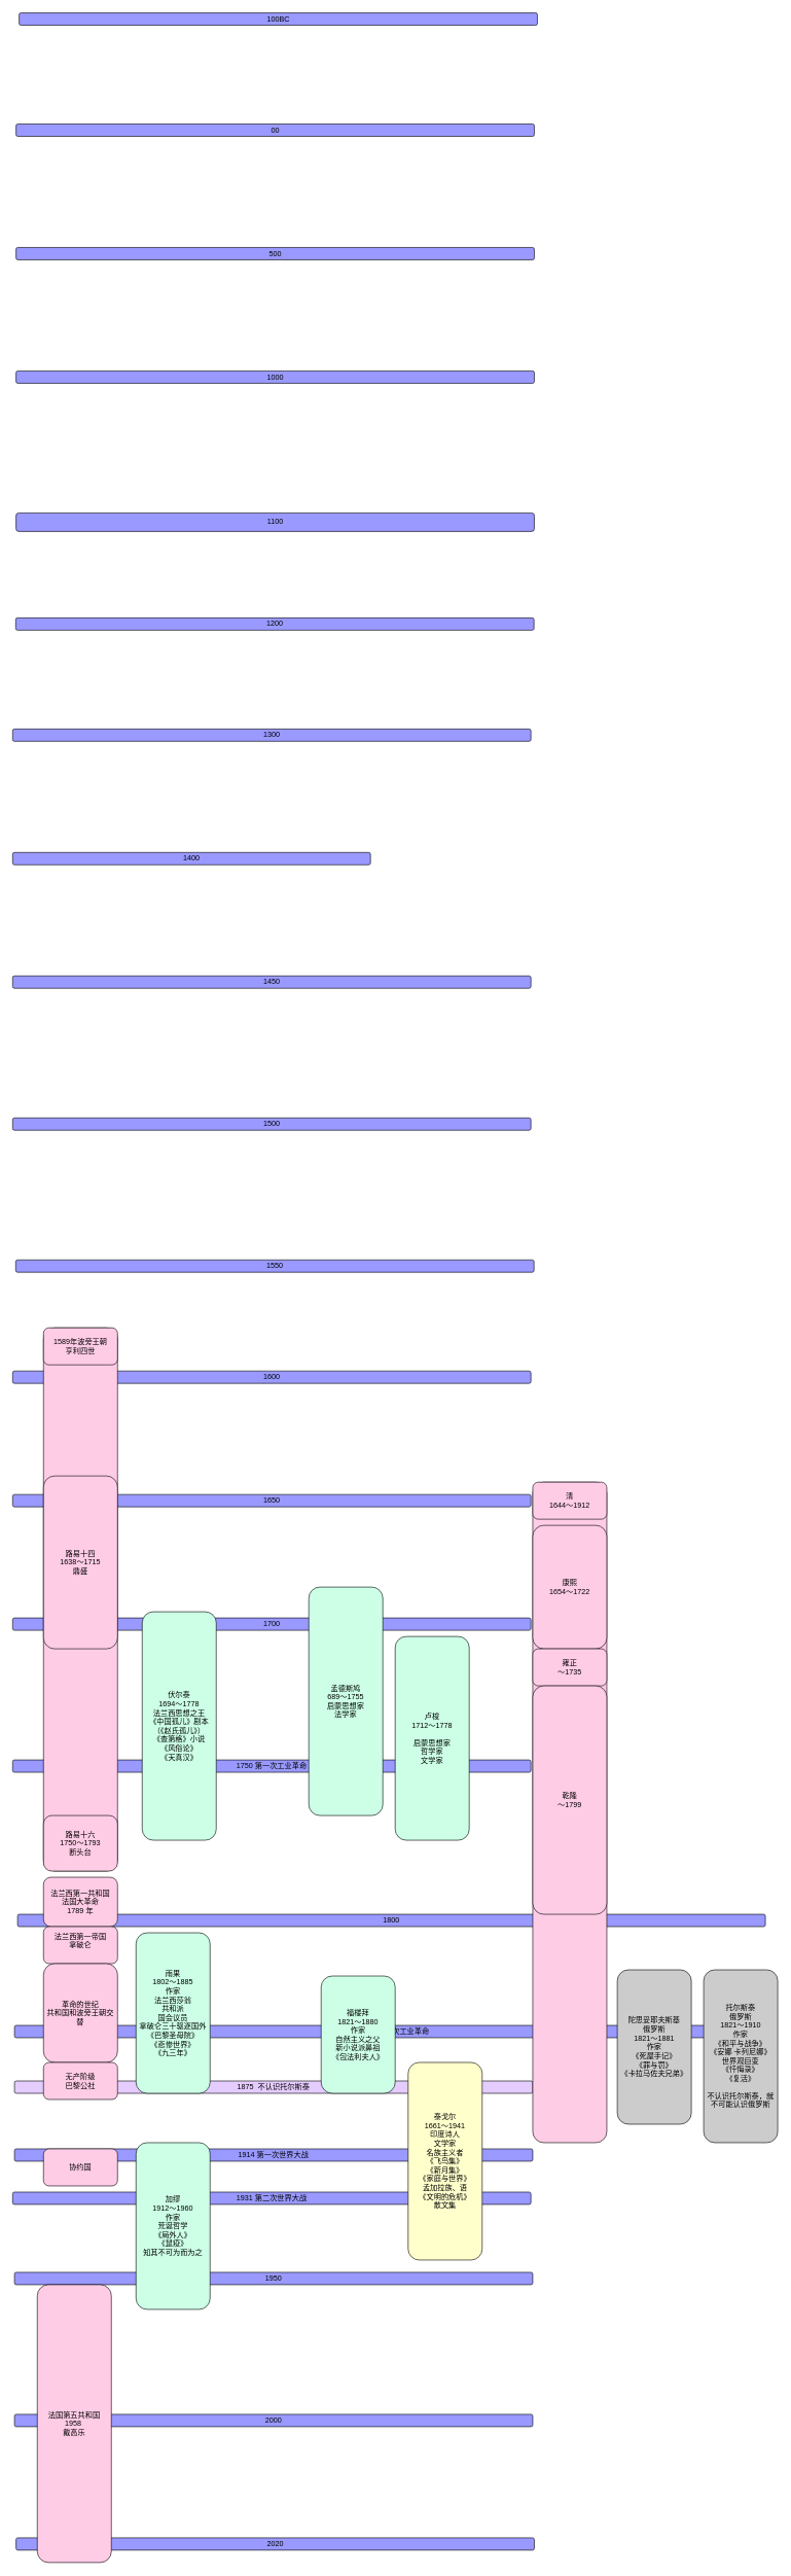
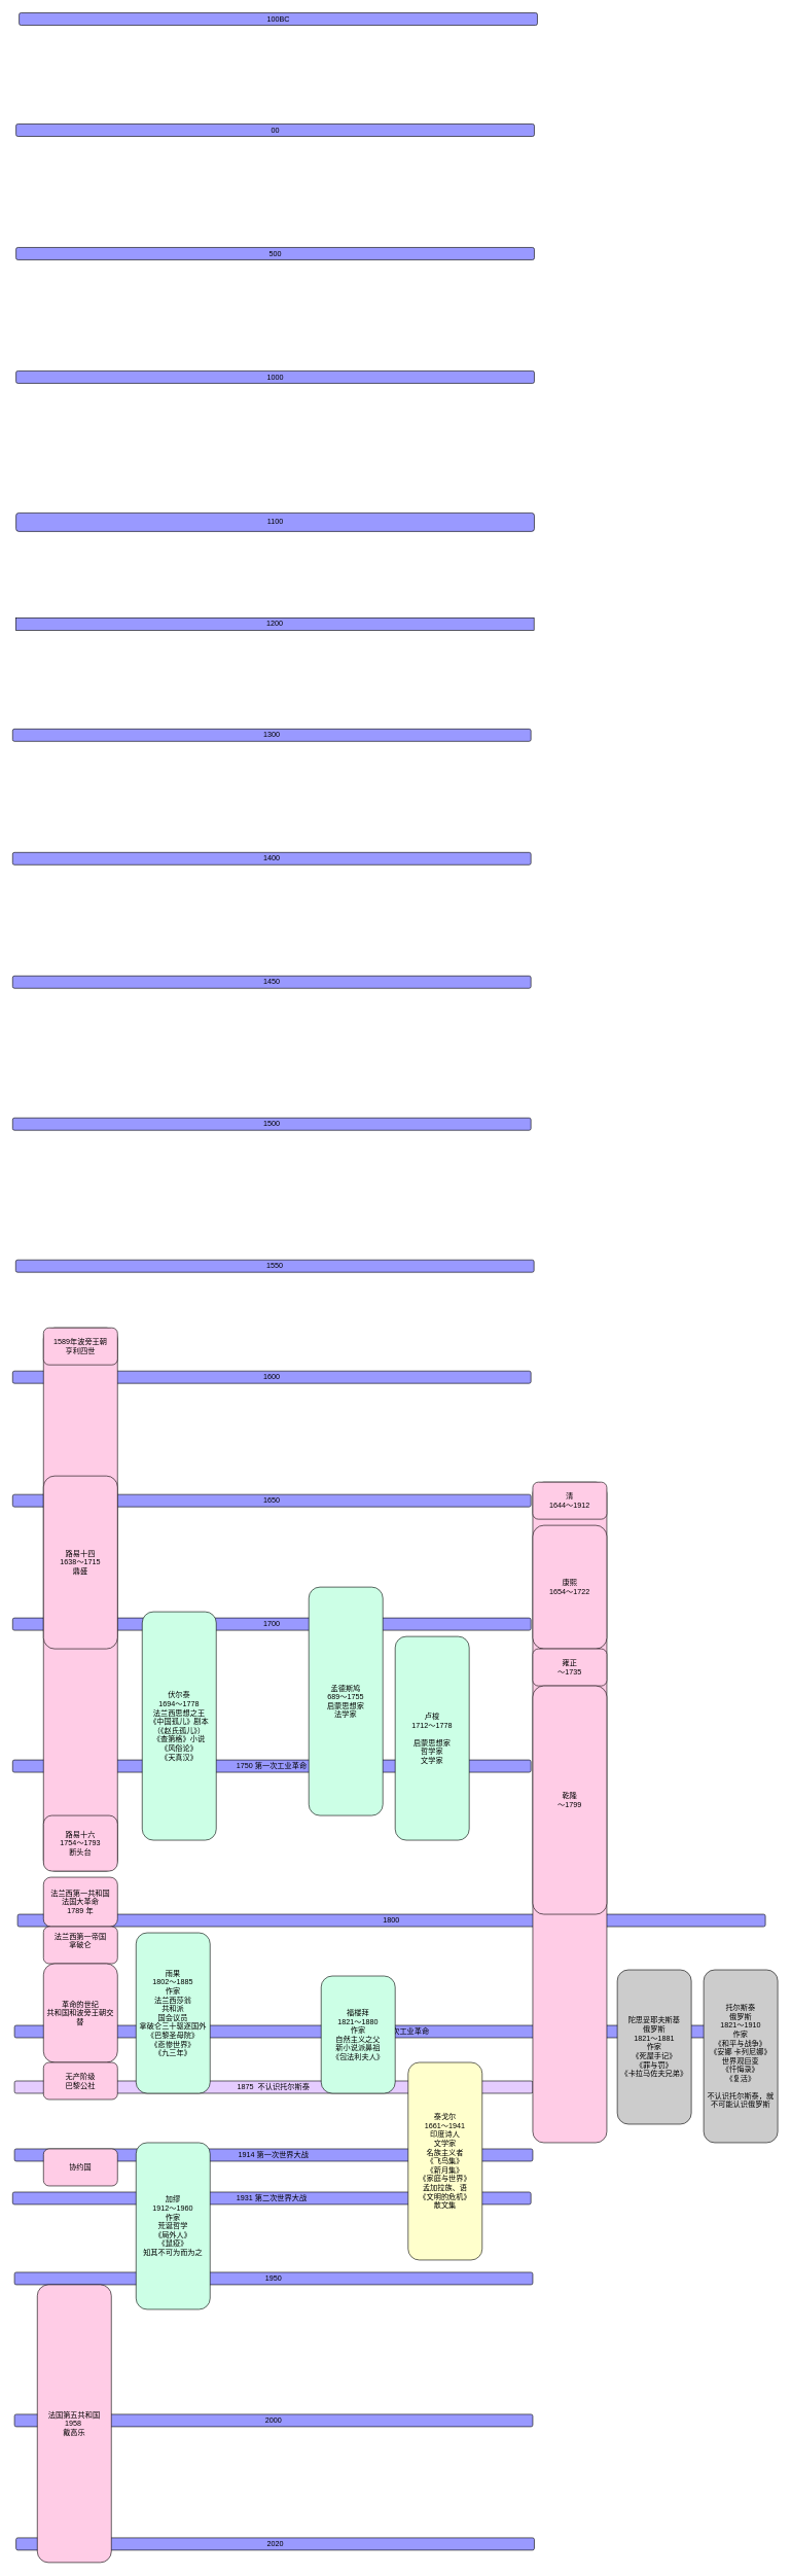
- <mxCell id="15" value="1200" style="rounded=1;whiteSpace=wrap;html=1;fillColor=#9999FF;" vertex="1" parent="1"><mxGeometry x="25" y="1000" width="840" height="20" as="geometry" /></mxCell>
+ <mxCell id="15" value="1200" style="whiteSpace=wrap;html=1;fillColor=#9999FF;rounded=0;" vertex="1" parent="1"><mxGeometry x="25" y="1000" width="840" height="20" as="geometry" /></mxCell>
- <mxCell id="18" value="1400" style="rounded=1;whiteSpace=wrap;html=1;fillColor=#9999FF;" vertex="1" parent="1"><mxGeometry x="20" y="1380" width="580" height="20" as="geometry" /></mxCell>
+ <mxCell id="18" value="1400" style="rounded=1;whiteSpace=wrap;html=1;fillColor=#9999FF;" vertex="1" parent="1"><mxGeometry y="1380" width="840" height="20" as="geometry" x="20" /></mxCell>
- <mxCell id="28" value="&lt;div&gt;路易十六&lt;/div&gt;1750～1793&lt;div&gt;断头台&lt;/div&gt;" style="rounded=1;whiteSpace=wrap;html=1;fillColor=#FFCCE6;" vertex="1" parent="1"><mxGeometry x="70" y="2940" width="120" height="90" as="geometry" /></mxCell>
+ <mxCell id="28" value="&lt;div&gt;路易十六&lt;/div&gt;1754～1793&lt;div&gt;断头台&lt;/div&gt;" style="rounded=1;whiteSpace=wrap;html=1;fillColor=#FFCCE6;" vertex="1" parent="1"><mxGeometry x="70" y="2940" width="120" height="90" as="geometry" /></mxCell>
